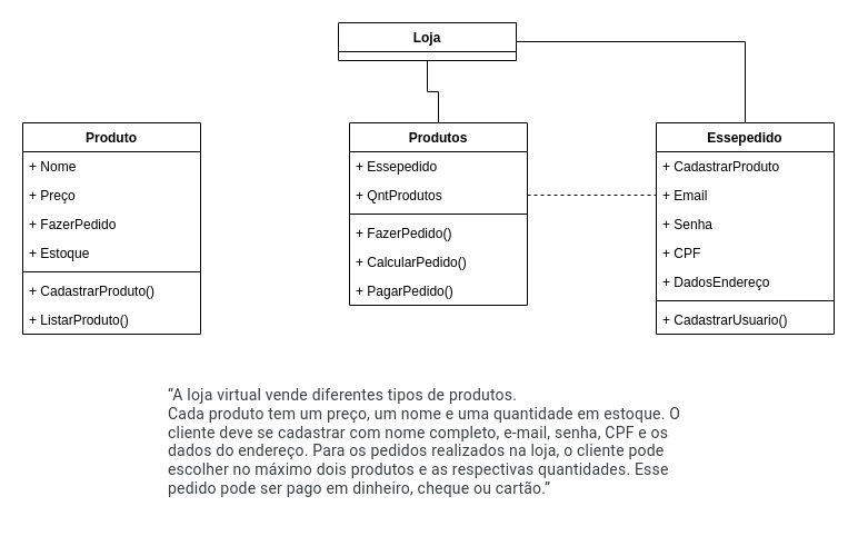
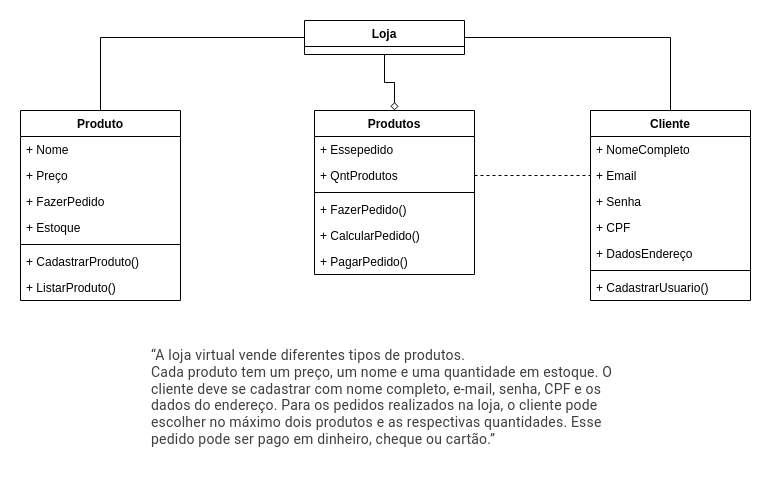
+ <mxCell id="3" style="edgeStyle=orthogonalEdgeStyle;rounded=0;orthogonalLoop=1;jettySize=auto;html=1;endArrow=none;endFill=0;" edge="1" parent="1" source="5" target="6"><mxGeometry relative="1" as="geometry" /></mxCell>
- <mxCell id="2" style="edgeStyle=orthogonalEdgeStyle;rounded=0;orthogonalLoop=1;jettySize=auto;html=1;endArrow=none;endFill=0;" edge="1" parent="1" source="5" target="22"><mxGeometry relative="1" as="geometry" /></mxCell>
+ <mxCell id="2" style="edgeStyle=orthogonalEdgeStyle;rounded=0;orthogonalLoop=1;jettySize=auto;html=1;endArrow=diamond;endFill=0;" edge="1" parent="1" source="5" target="22"><mxGeometry relative="1" as="geometry" /></mxCell>
- <mxCell id="14" value="Essepedido" style="swimlane;fontStyle=1;align=center;verticalAlign=top;childLayout=stackLayout;horizontal=1;startSize=26;horizontalStack=0;resizeParent=1;resizeParentMax=0;resizeLast=0;collapsible=1;marginBottom=0;" vertex="1" parent="1"><mxGeometry x="590" y="110" width="160" height="190" as="geometry" /></mxCell>
+ <mxCell id="14" value="Cliente" style="swimlane;fontStyle=1;align=center;verticalAlign=top;childLayout=stackLayout;horizontal=1;startSize=26;horizontalStack=0;resizeParent=1;resizeParentMax=0;resizeLast=0;collapsible=1;marginBottom=0;" vertex="1" parent="1"><mxGeometry x="590" y="110" width="160" height="190" as="geometry" /></mxCell>
- <mxCell id="15" value="+ CadastrarProduto" style="text;strokeColor=none;fillColor=none;align=left;verticalAlign=top;spacingLeft=4;spacingRight=4;overflow=hidden;rotatable=0;points=[[0,0.5],[1,0.5]];portConstraint=eastwest;" vertex="1" parent="14"><mxGeometry y="26" width="160" height="26" as="geometry" /></mxCell>
+ <mxCell id="15" value="+ NomeCompleto" style="text;strokeColor=none;fillColor=none;align=left;verticalAlign=top;spacingLeft=4;spacingRight=4;overflow=hidden;rotatable=0;points=[[0,0.5],[1,0.5]];portConstraint=eastwest;" vertex="1" parent="14"><mxGeometry y="26" width="160" height="26" as="geometry" /></mxCell>
